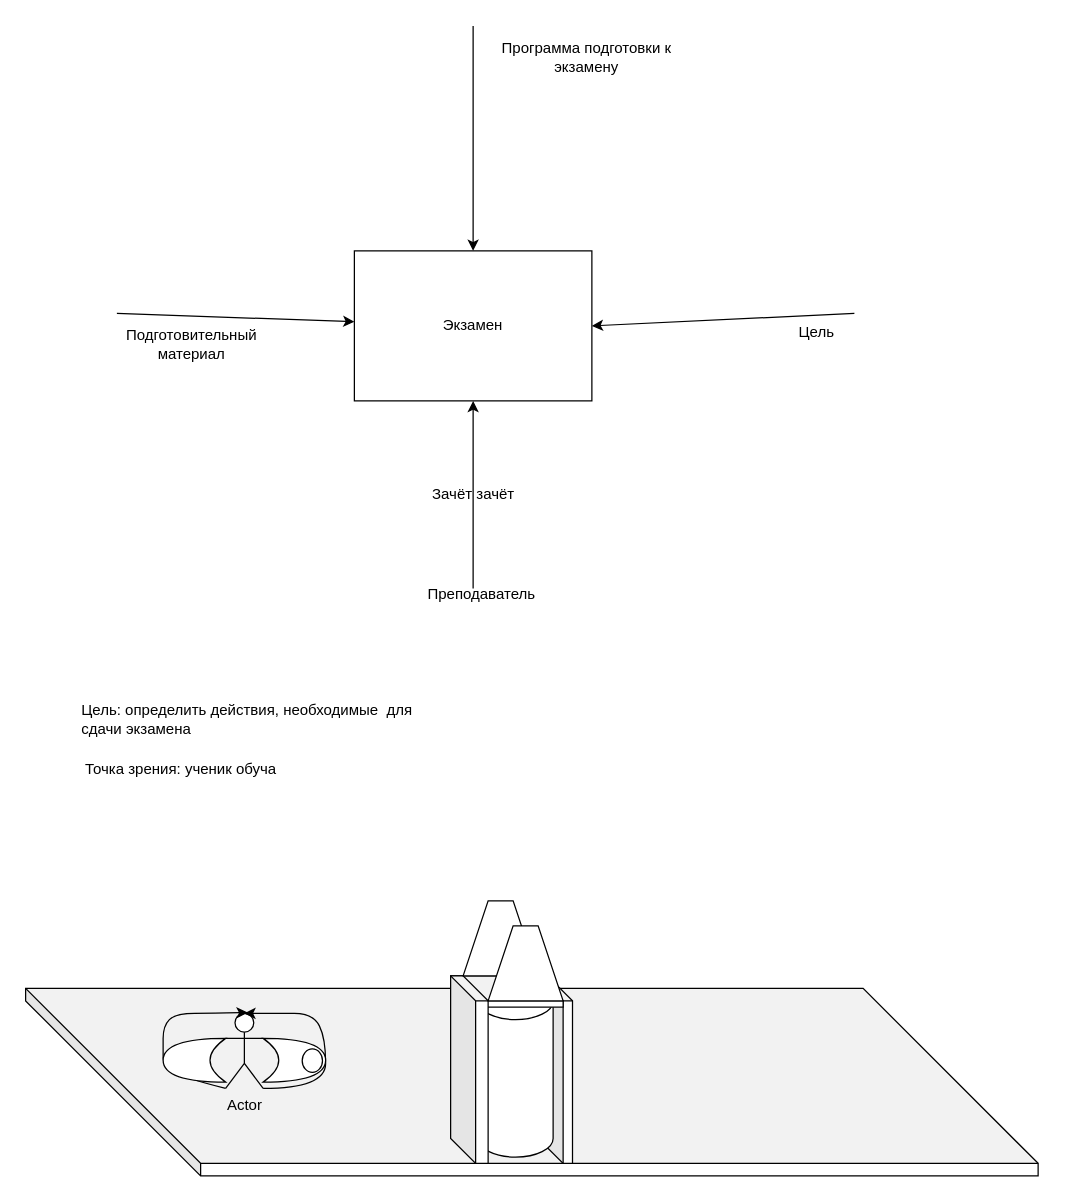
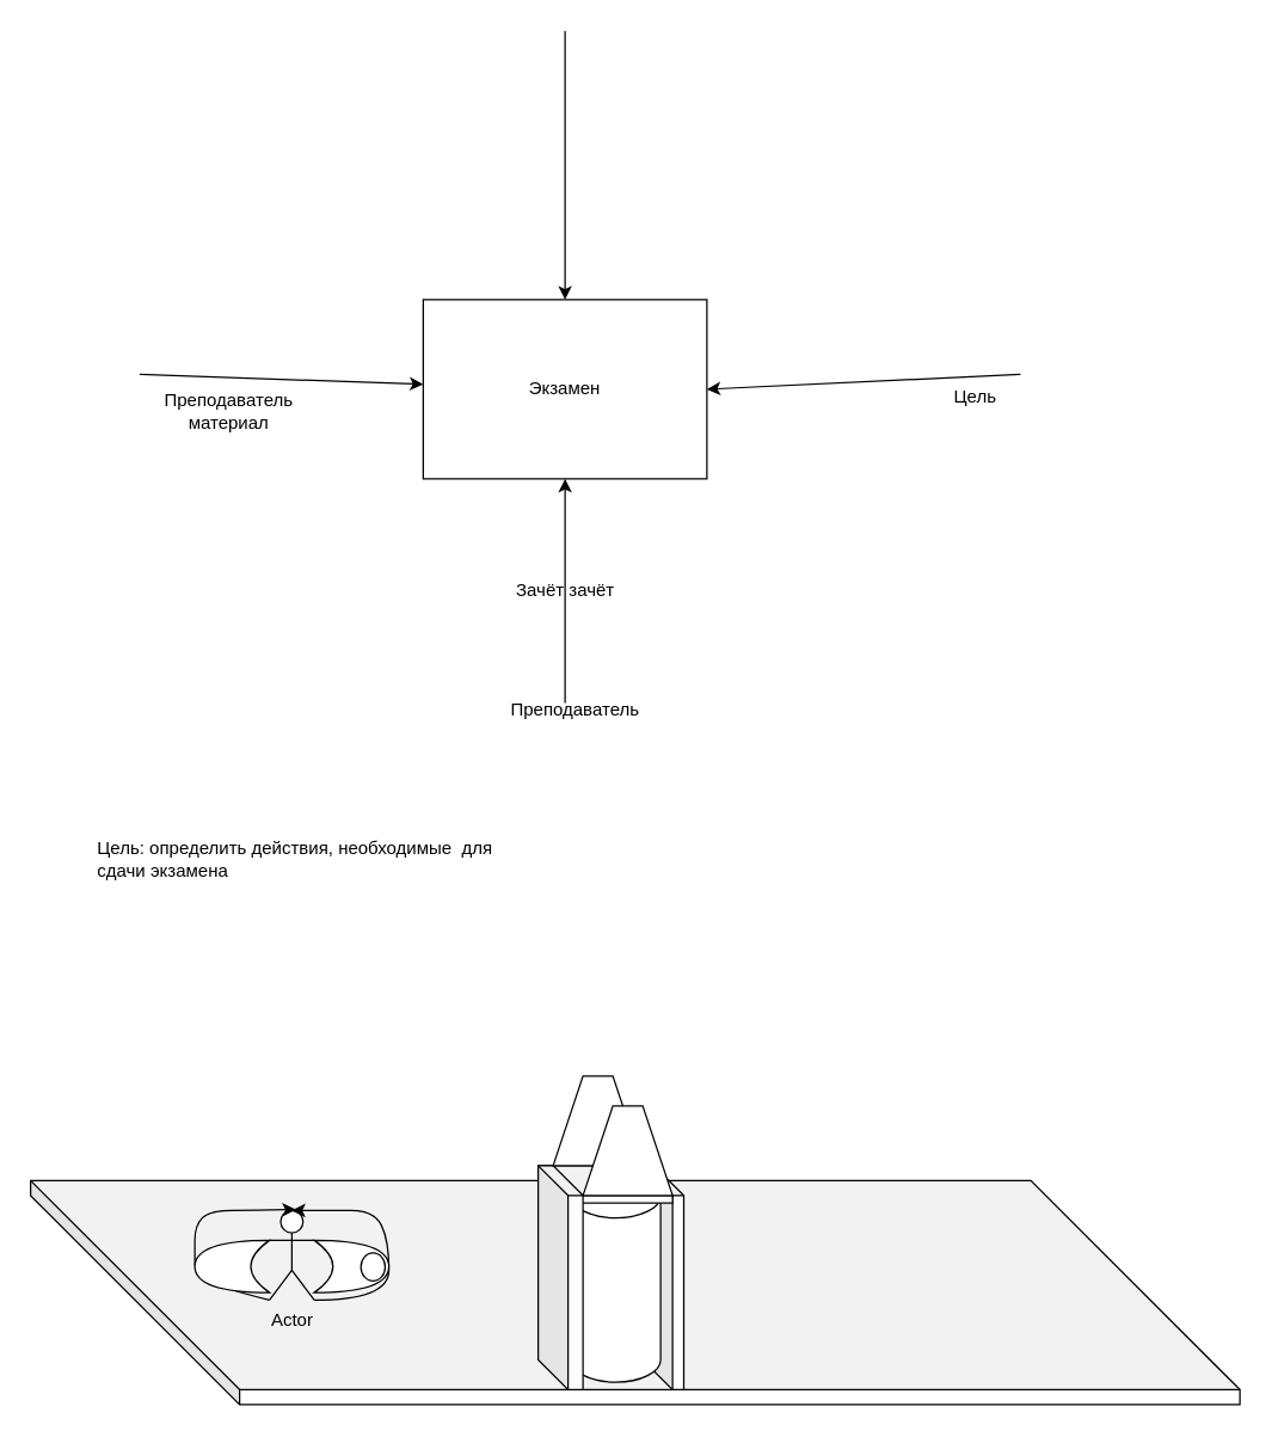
- <mxCell id="25" value="Программа подготовки к экзамену" style="text;html=1;strokeColor=none;fillColor=none;align=center;verticalAlign=middle;whiteSpace=wrap;rounded=0;" vertex="1" parent="1"><mxGeometry x="395" y="30" width="148" height="30" as="geometry" /></mxCell>
- <mxCell id="24" value="Подготовительный материал" style="text;html=1;strokeColor=none;fillColor=none;align=center;verticalAlign=middle;whiteSpace=wrap;rounded=0;" vertex="1" parent="1"><mxGeometry x="93" y="260" width="120" height="30" as="geometry" /></mxCell>
+ <mxCell id="24" value="Преподаватель материал" style="text;html=1;strokeColor=none;fillColor=none;align=center;verticalAlign=middle;whiteSpace=wrap;rounded=0;" vertex="1" parent="1"><mxGeometry x="93" y="260" width="120" height="30" as="geometry" /></mxCell>
- <mxCell id="26" value="Точка зрения: ученик обуча" style="text;html=1;strokeColor=none;fillColor=none;align=center;verticalAlign=middle;whiteSpace=wrap;rounded=0;" vertex="1" parent="1"><mxGeometry x="63" y="600" width="163" height="30" as="geometry" /></mxCell>
